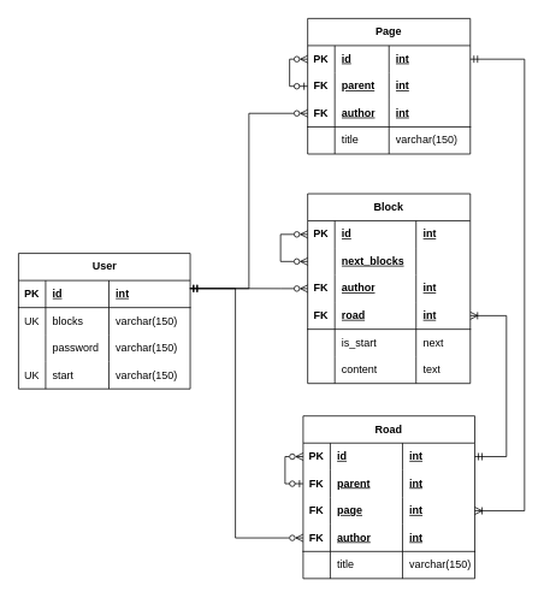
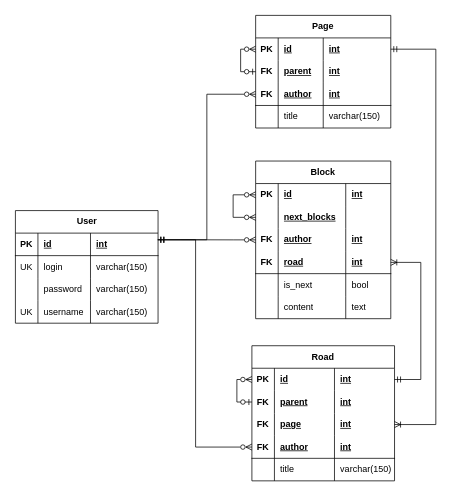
- <mxCell id="27" value="blocks" style="shape=partialRectangle;connectable=0;fillColor=none;top=0;left=0;bottom=0;right=0;align=left;spacingLeft=6;overflow=hidden;whiteSpace=wrap;html=1;" vertex="1" parent="25"><mxGeometry x="30" width="70" height="30" as="geometry"><mxRectangle width="70" height="30" as="alternateBounds" /></mxGeometry></mxCell>
+ <mxCell id="27" value="login" style="shape=partialRectangle;connectable=0;fillColor=none;top=0;left=0;bottom=0;right=0;align=left;spacingLeft=6;overflow=hidden;whiteSpace=wrap;html=1;" vertex="1" parent="25"><mxGeometry x="30" width="70" height="30" as="geometry"><mxRectangle width="70" height="30" as="alternateBounds" /></mxGeometry></mxCell>
- <mxCell id="78" value="is_start" style="shape=partialRectangle;connectable=0;fillColor=none;top=0;left=0;bottom=0;right=0;align=left;spacingLeft=6;overflow=hidden;html=1;whiteSpace=wrap;" vertex="1" parent="76"><mxGeometry x="30" width="90" height="30" as="geometry"><mxRectangle width="90" height="30" as="alternateBounds" /></mxGeometry></mxCell>
+ <mxCell id="78" value="is_next" style="shape=partialRectangle;connectable=0;fillColor=none;top=0;left=0;bottom=0;right=0;align=left;spacingLeft=6;overflow=hidden;html=1;whiteSpace=wrap;" vertex="1" parent="76"><mxGeometry x="30" width="90" height="30" as="geometry"><mxRectangle width="90" height="30" as="alternateBounds" /></mxGeometry></mxCell>
- <mxCell id="79" value="next" style="shape=partialRectangle;connectable=0;fillColor=none;top=0;left=0;bottom=0;right=0;align=left;spacingLeft=6;overflow=hidden;html=1;whiteSpace=wrap;" vertex="1" parent="76"><mxGeometry x="120" width="60" height="30" as="geometry"><mxRectangle width="60" height="30" as="alternateBounds" /></mxGeometry></mxCell>
+ <mxCell id="79" value="bool" style="shape=partialRectangle;connectable=0;fillColor=none;top=0;left=0;bottom=0;right=0;align=left;spacingLeft=6;overflow=hidden;html=1;whiteSpace=wrap;" vertex="1" parent="76"><mxGeometry x="120" width="60" height="30" as="geometry"><mxRectangle width="60" height="30" as="alternateBounds" /></mxGeometry></mxCell>
- <mxCell id="35" value="start" style="shape=partialRectangle;connectable=0;fillColor=none;top=0;left=0;bottom=0;right=0;align=left;spacingLeft=6;overflow=hidden;whiteSpace=wrap;html=1;" vertex="1" parent="33"><mxGeometry x="30" width="70" height="30" as="geometry"><mxRectangle width="70" height="30" as="alternateBounds" /></mxGeometry></mxCell>
+ <mxCell id="35" value="username" style="shape=partialRectangle;connectable=0;fillColor=none;top=0;left=0;bottom=0;right=0;align=left;spacingLeft=6;overflow=hidden;whiteSpace=wrap;html=1;" vertex="1" parent="33"><mxGeometry x="30" width="70" height="30" as="geometry"><mxRectangle width="70" height="30" as="alternateBounds" /></mxGeometry></mxCell>
